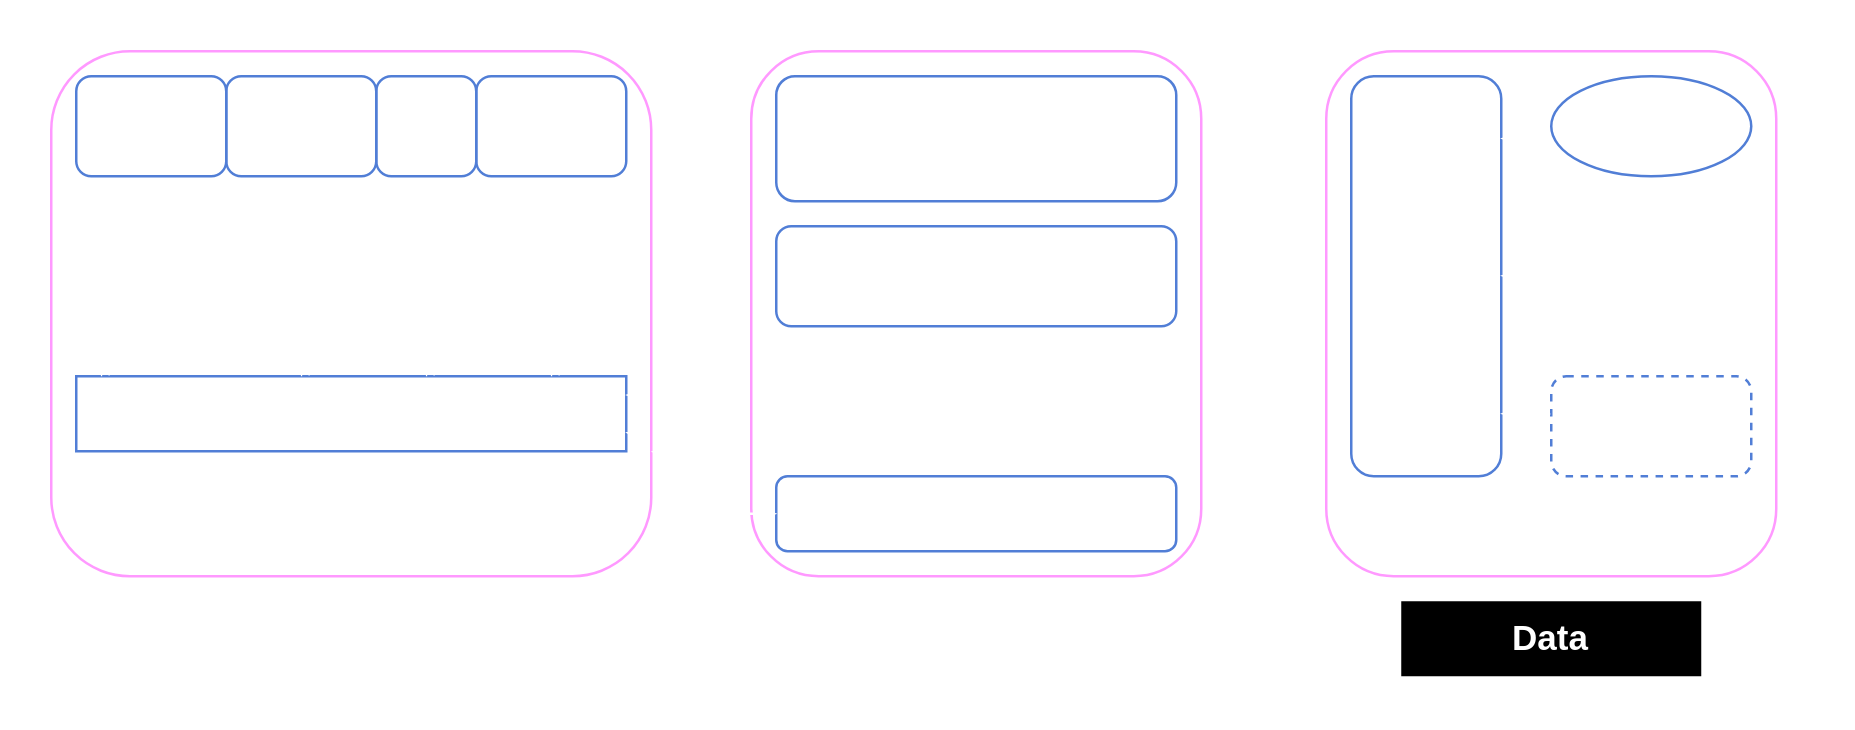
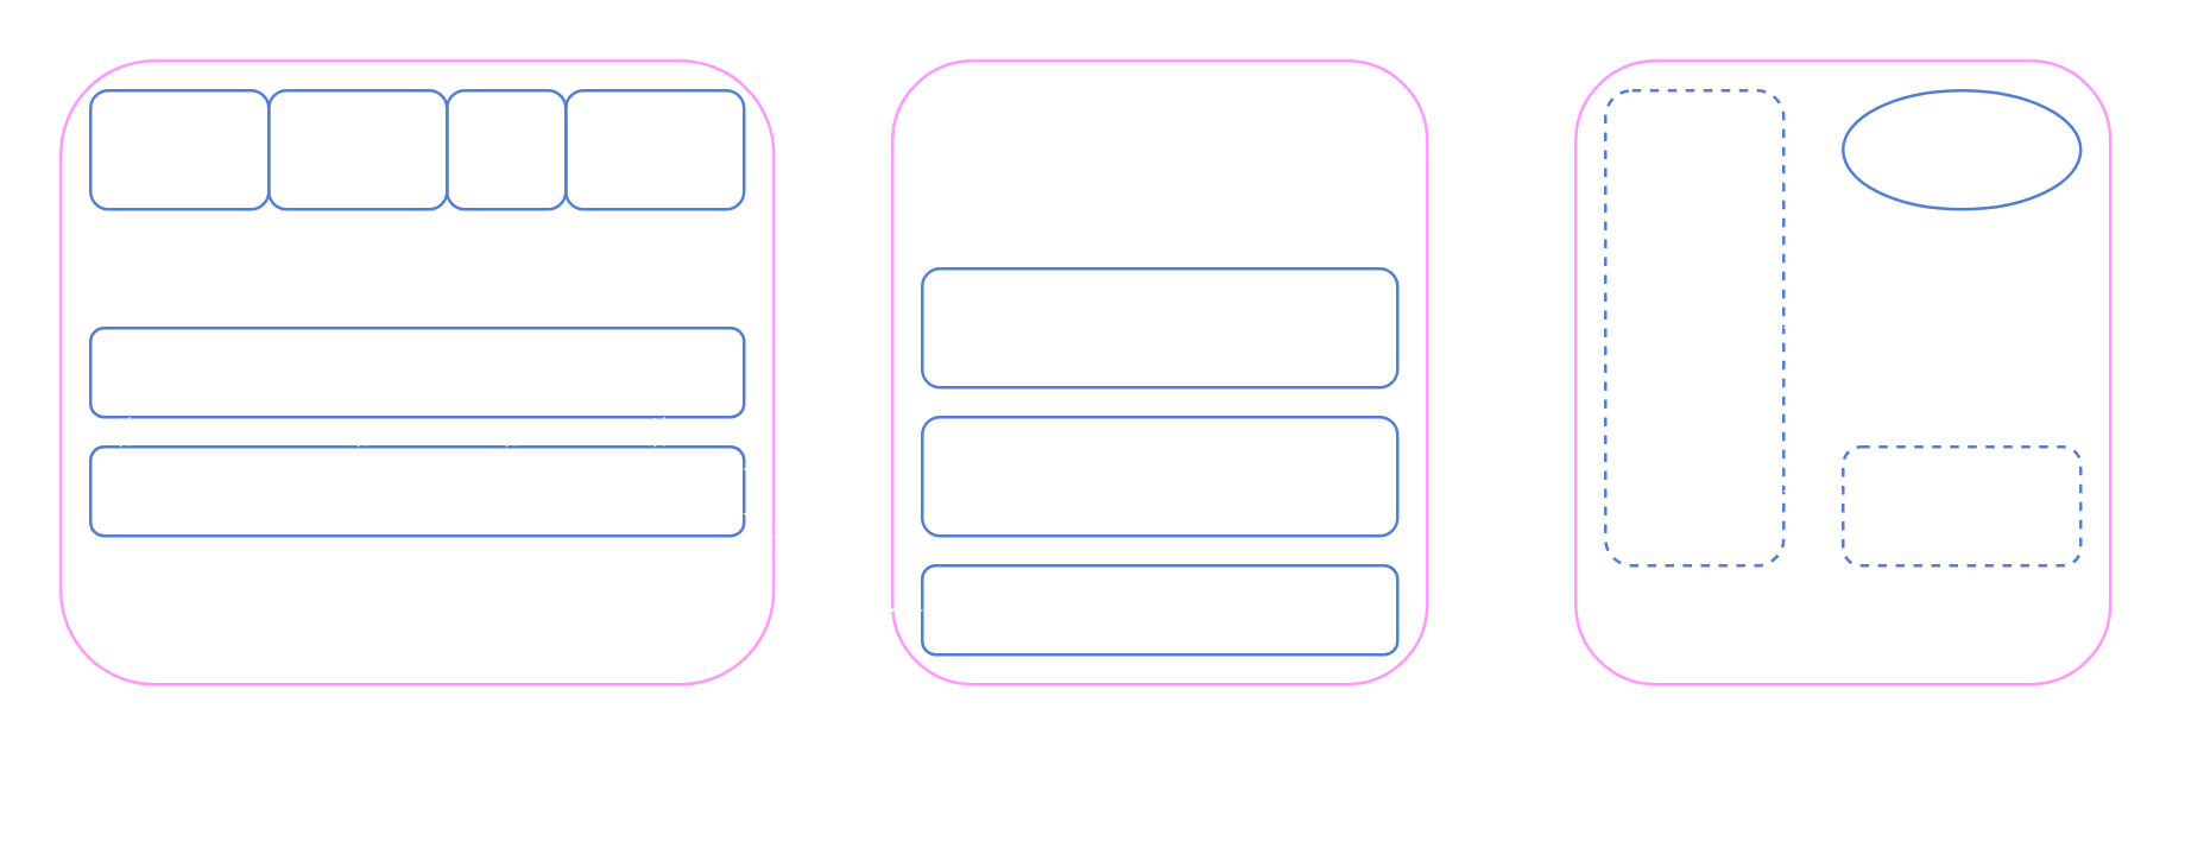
- <mxCell id="51" value="Rendering Service" style="rounded=1;whiteSpace=wrap;html=1;fillColor=none;strokeColor=#517ed6;fontColor=#FFFFFF;" vertex="1" parent="50"><mxGeometry width="160" height="50" as="geometry" /></mxCell>
- <mxCell id="40" value="Mapping tool" style="rounded=1;whiteSpace=wrap;html=1;fillColor=none;strokeColor=#517ed6;fontColor=#FFFFFF;" vertex="1" parent="37"><mxGeometry width="60" height="160" as="geometry" /></mxCell>
+ <mxCell id="40" value="Mapping tool" style="rounded=1;whiteSpace=wrap;html=1;fillColor=none;strokeColor=#517ed6;fontColor=#FFFFFF;dashed=1;" vertex="1" parent="37"><mxGeometry width="60" height="160" as="geometry" /></mxCell>
+ <mxCell id="26" value="Encoder / Decoder" style="rounded=1;whiteSpace=wrap;html=1;fillColor=none;strokeColor=#517ed6;fontColor=#FFFFFF;" vertex="1" parent="1"><mxGeometry x="30" y="110" width="220" height="30" as="geometry" /></mxCell>
+ <mxCell id="53" value="&amp;nbsp;Telemetry Service" style="rounded=1;whiteSpace=wrap;html=1;fillColor=none;strokeColor=#517ed6;fontColor=#FFFFFF;" vertex="1" parent="50"><mxGeometry y="110" width="160" height="40" as="geometry" /></mxCell>
- <mxCell id="3" value="Real-time transport protocol" style="whiteSpace=wrap;html=1;fillColor=none;strokeColor=#517ed6;fontColor=#FFFFFF;rounded=0;" vertex="1" parent="2"><mxGeometry y="100" width="220" height="30" as="geometry" /></mxCell>
+ <mxCell id="3" value="Real-time transport protocol" style="rounded=1;whiteSpace=wrap;html=1;fillColor=none;strokeColor=#517ed6;fontColor=#FFFFFF;" vertex="1" parent="2"><mxGeometry y="100" width="220" height="30" as="geometry" /></mxCell>
- <mxCell id="35" value="Data" style="text;html=1;strokeColor=none;fillColor=#000000;align=center;verticalAlign=middle;whiteSpace=wrap;rounded=0;fontColor=#FFFFFF;fontSize=14;fontStyle=1" vertex="1" parent="34"><mxGeometry x="70" y="210" width="120" height="30" as="geometry" /></mxCell>
